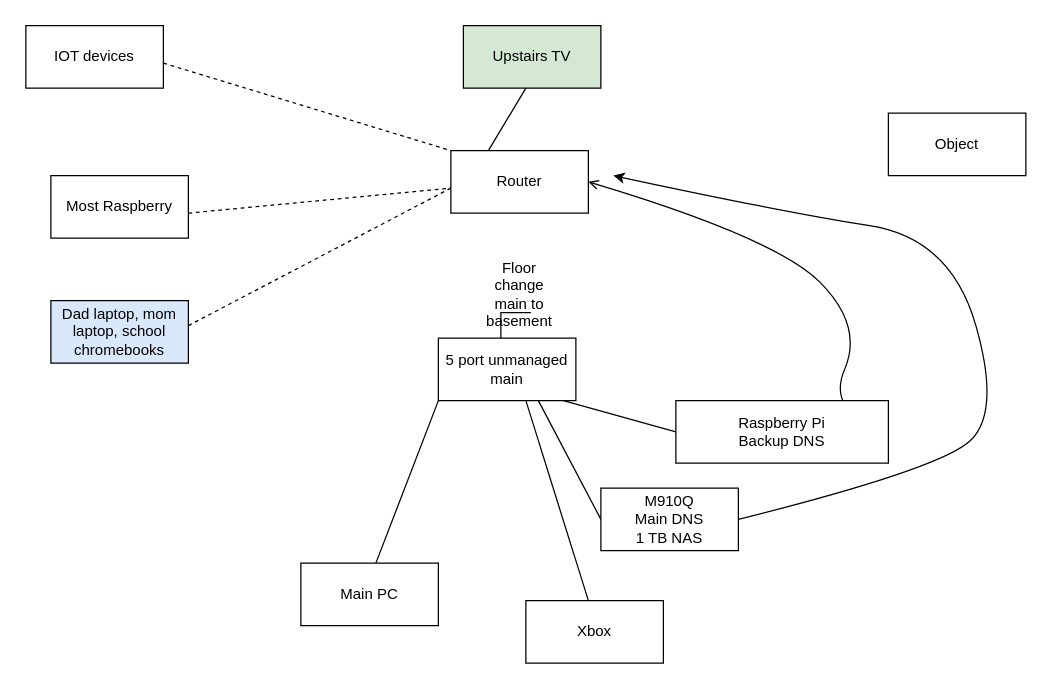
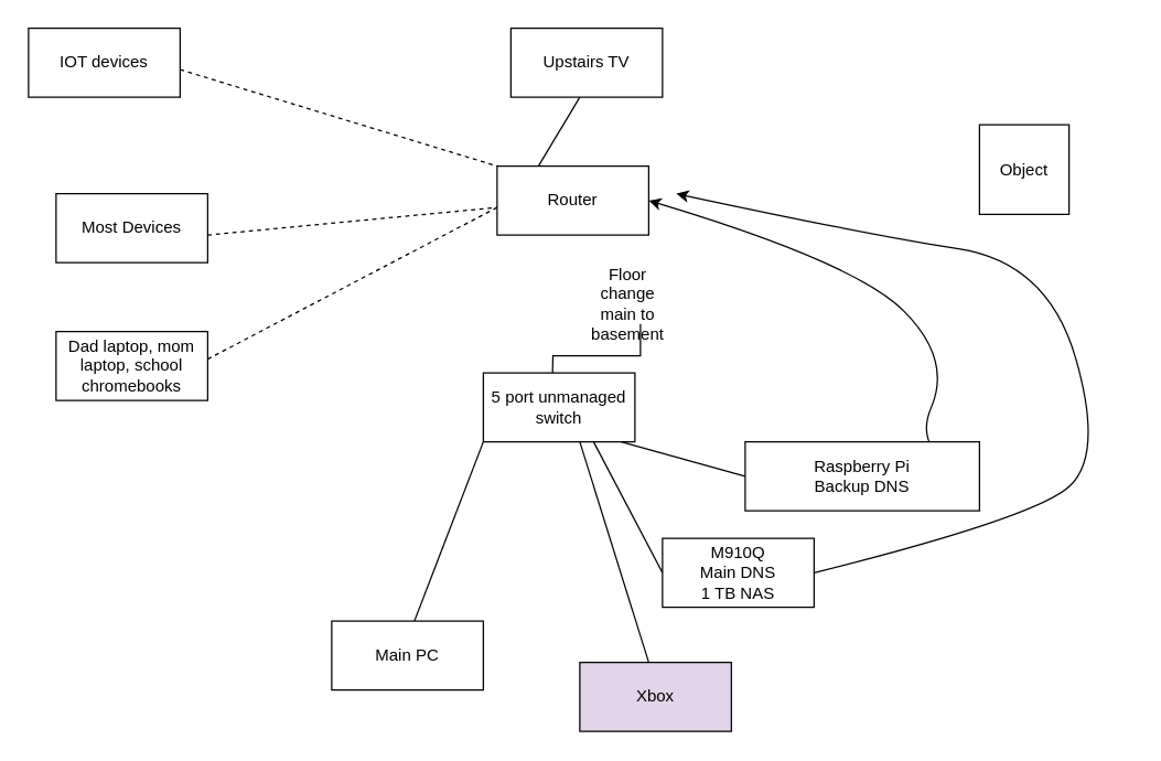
- <mxCell id="12" value="Upstairs TV" style="html=1;whiteSpace=wrap;fillColor=#d5e8d4;" parent="1" vertex="1"><mxGeometry x="370" y="20" width="110" height="50" as="geometry" /></mxCell>
+ <mxCell id="12" value="Upstairs TV" style="html=1;whiteSpace=wrap;" parent="1" vertex="1"><mxGeometry x="370" y="20" width="110" height="50" as="geometry" /></mxCell>
- <mxCell id="6" value="Object" style="html=1;whiteSpace=wrap;" parent="1" vertex="1"><mxGeometry x="710" y="90" width="110" height="50" as="geometry" /></mxCell>
+ <mxCell id="6" value="Object" style="html=1;whiteSpace=wrap;" parent="1" vertex="1"><mxGeometry x="710" y="90" width="65" height="65" as="geometry" /></mxCell>
- <mxCell id="16" value="" style="curved=1;endArrow=open;html=1;rounded=0;entryX=1;entryY=0.5;entryDx=0;entryDy=0;exitX=1;exitY=0.5;exitDx=0;exitDy=0;" parent="1" source="20" target="4" edge="1"><mxGeometry width="50" height="50" relative="1" as="geometry"><mxPoint x="610" y="330" as="sourcePoint" /><mxPoint x="490" y="160" as="targetPoint" /><Array as="points"><mxPoint x="660" y="330" /><mxPoint x="690" y="260" /><mxPoint x="620" y="190" /></Array></mxGeometry></mxCell>
+ <mxCell id="16" value="" style="curved=1;endArrow=classic;html=1;rounded=0;entryX=1;entryY=0.5;entryDx=0;entryDy=0;exitX=1;exitY=0.5;exitDx=0;exitDy=0;" parent="1" source="20" target="4" edge="1"><mxGeometry width="50" height="50" relative="1" as="geometry"><mxPoint x="610" y="330" as="sourcePoint" /><mxPoint x="490" y="160" as="targetPoint" /><Array as="points"><mxPoint x="660" y="330" /><mxPoint x="690" y="260" /><mxPoint x="620" y="190" /></Array></mxGeometry></mxCell>
- <mxCell id="17" value="Most Raspberry" style="html=1;whiteSpace=wrap;" parent="1" vertex="1"><mxGeometry x="40" y="140" width="110" height="50" as="geometry" /></mxCell>
+ <mxCell id="17" value="Most Devices" style="html=1;whiteSpace=wrap;" parent="1" vertex="1"><mxGeometry x="40" y="140" width="110" height="50" as="geometry" /></mxCell>
- <mxCell id="23" value="Floor change&lt;div&gt;main to basement&lt;/div&gt;" style="text;html=1;align=center;verticalAlign=middle;whiteSpace=wrap;rounded=0;" parent="1" vertex="1"><mxGeometry x="385" y="220" width="60" height="30" as="geometry" /></mxCell>
+ <mxCell id="23" value="Floor change&lt;div&gt;main to basement&lt;/div&gt;" style="text;html=1;align=center;verticalAlign=middle;whiteSpace=wrap;rounded=0;" parent="1" vertex="1"><mxGeometry x="425" y="205" width="60" height="30" as="geometry" /></mxCell>
- <mxCell id="22" value="Dad laptop, mom laptop, school chromebooks" style="html=1;whiteSpace=wrap;fillColor=#dae8fc;" parent="1" vertex="1"><mxGeometry x="40" y="240" width="110" height="50" as="geometry" /></mxCell>
+ <mxCell id="22" value="Dad laptop, mom laptop, school chromebooks" style="html=1;whiteSpace=wrap;" parent="1" vertex="1"><mxGeometry x="40" y="240" width="110" height="50" as="geometry" /></mxCell>
- <mxCell id="5" value="5 port unmanaged main" style="html=1;whiteSpace=wrap;" parent="1" vertex="1"><mxGeometry x="350" y="270" width="110" height="50" as="geometry" /></mxCell>
+ <mxCell id="5" value="5 port unmanaged switch" style="html=1;whiteSpace=wrap;" parent="1" vertex="1"><mxGeometry x="350" y="270" width="110" height="50" as="geometry" /></mxCell>
- <mxCell id="24" value="Xbox" style="html=1;whiteSpace=wrap;" parent="1" vertex="1"><mxGeometry x="420" y="480" width="110" height="50" as="geometry" /></mxCell>
+ <mxCell id="24" value="Xbox" style="html=1;whiteSpace=wrap;fillColor=#e1d5e7;" parent="1" vertex="1"><mxGeometry x="420" y="480" width="110" height="50" as="geometry" /></mxCell>
